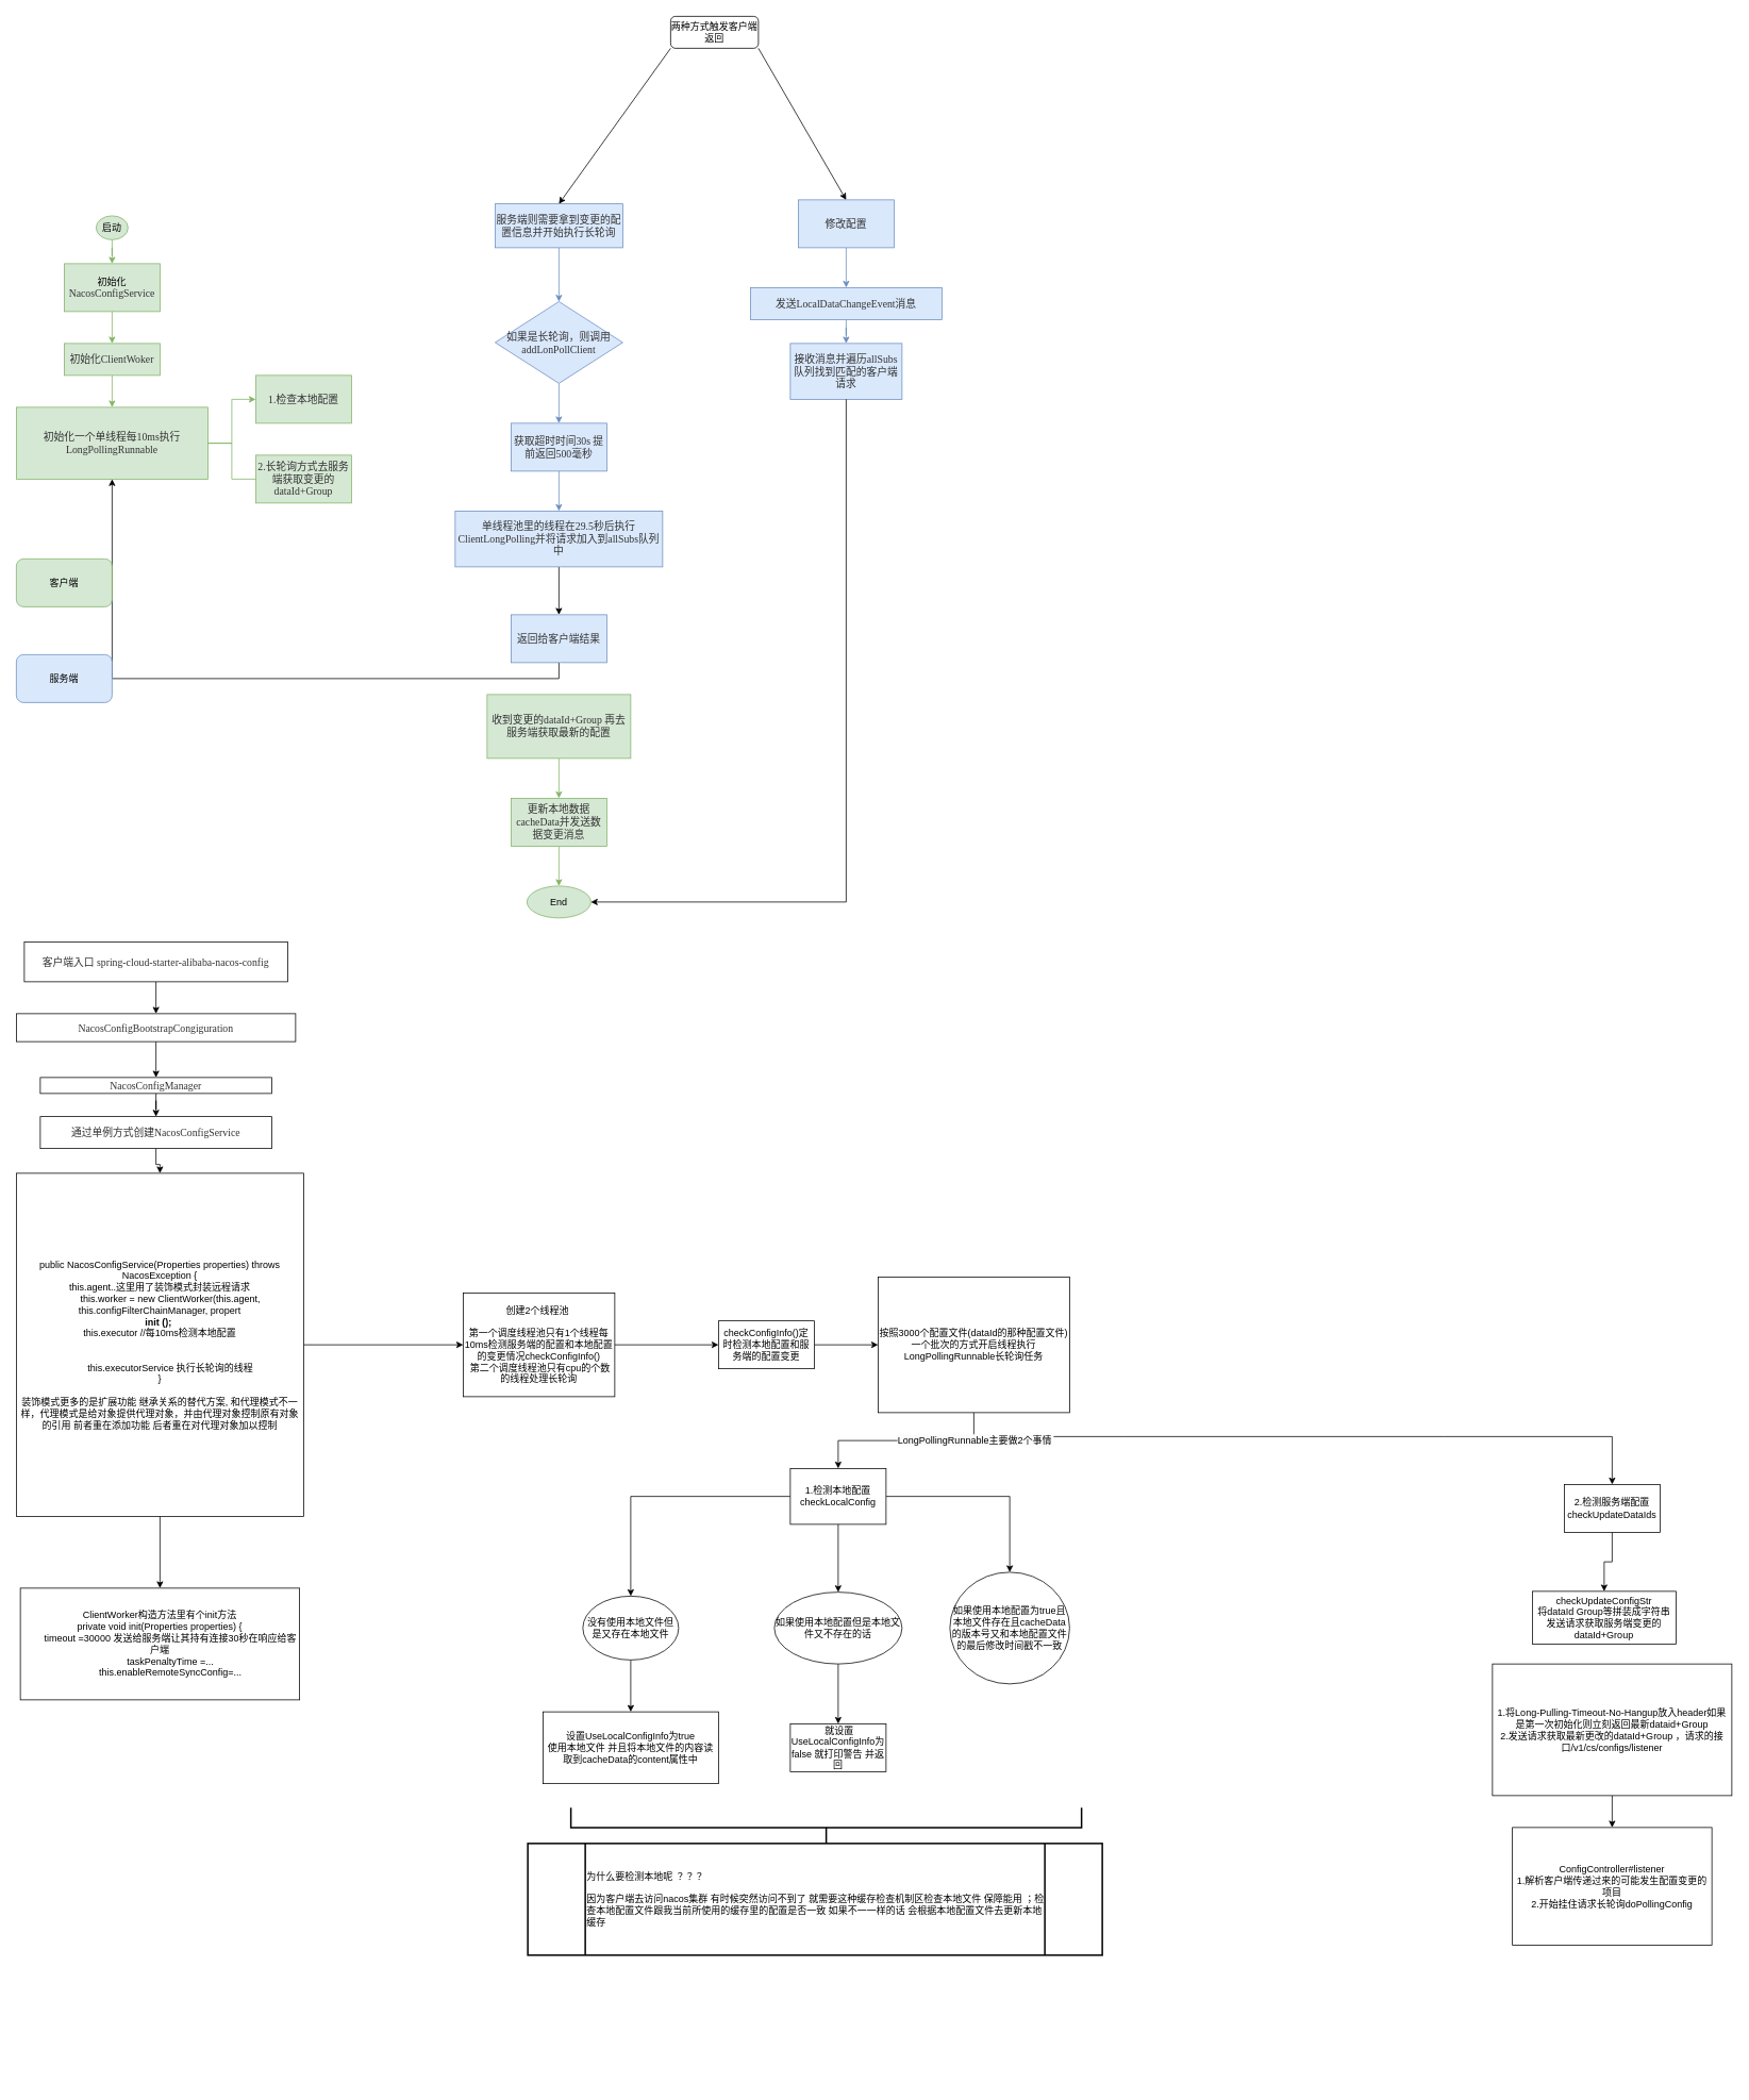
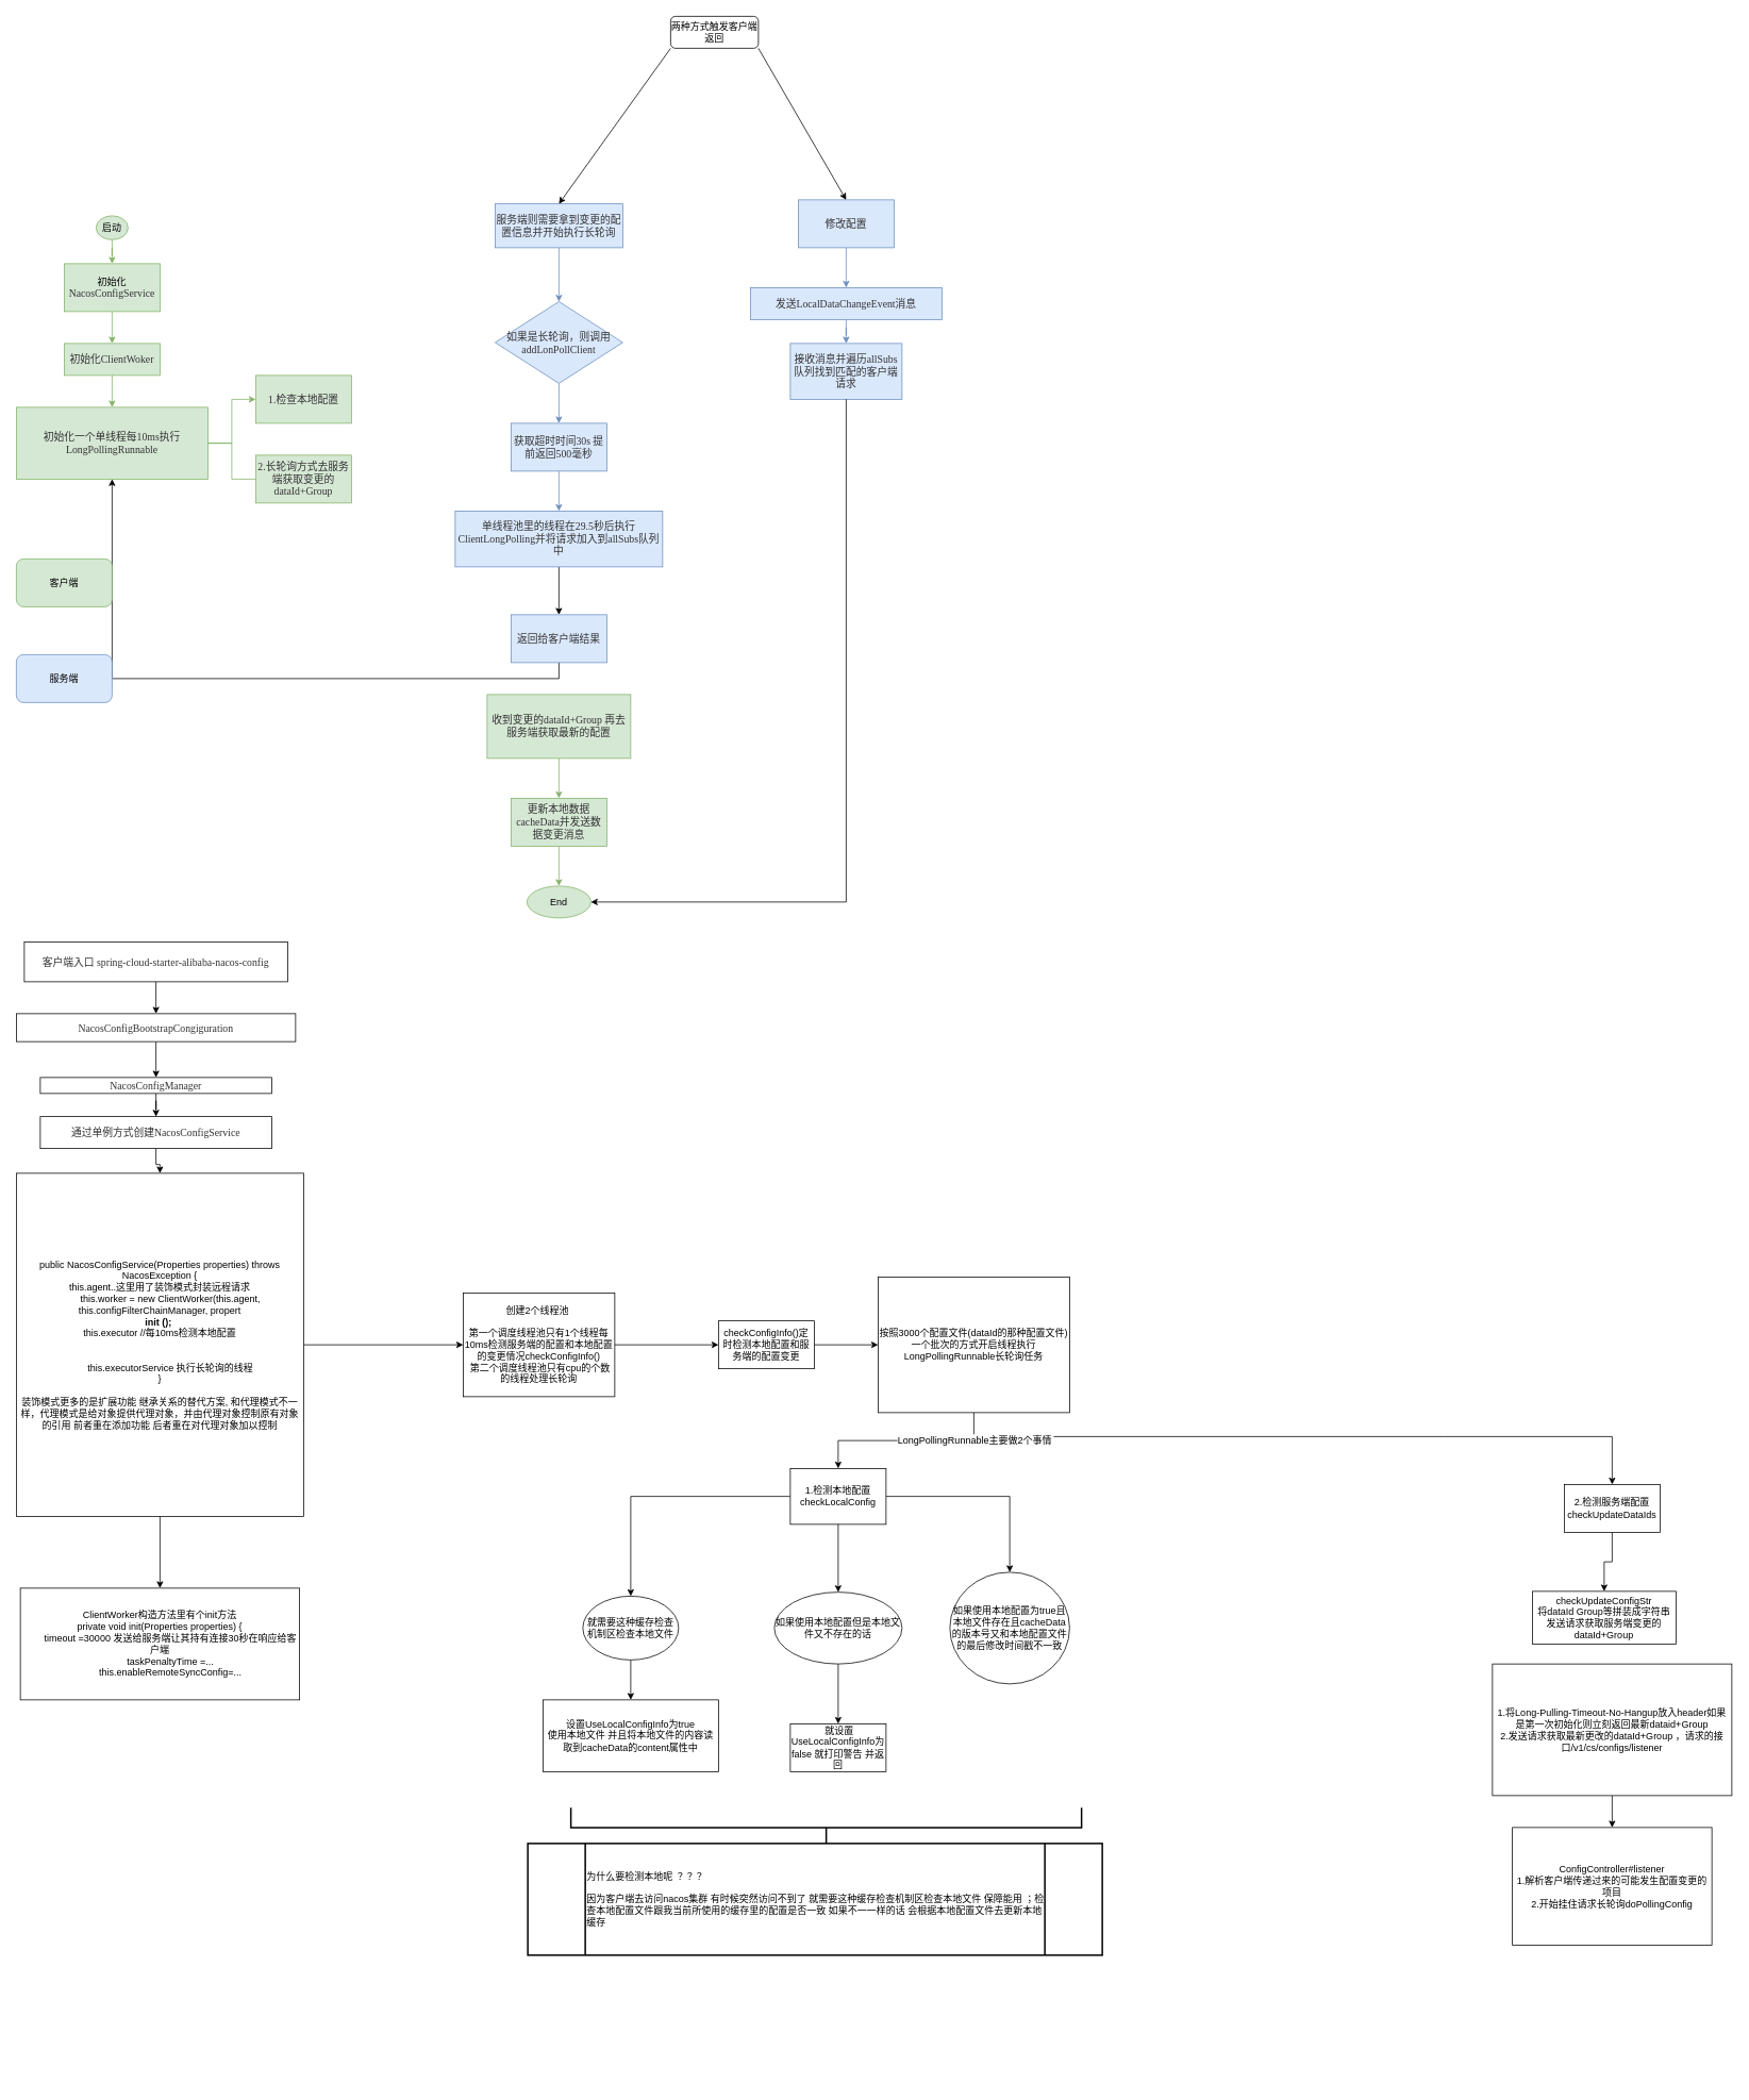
- <mxCell id="66" value="没有使用本地文件但是又存在本地文件" style="ellipse;whiteSpace=wrap;html=1;" vertex="1" parent="1"><mxGeometry x="730" y="2000" width="120" height="80" as="geometry" /></mxCell>
+ <mxCell id="66" value="就需要这种缓存检查机制区检查本地文件" style="ellipse;whiteSpace=wrap;html=1;" vertex="1" parent="1"><mxGeometry x="730" y="2000" width="120" height="80" as="geometry" /></mxCell>
- <mxCell id="67" value="设置UseLocalConfigInfo为true&lt;br&gt;使用本地文件 并且将本地文件的内容读取到cacheData的content属性中" style="whiteSpace=wrap;html=1;" vertex="1" parent="1"><mxGeometry x="680" y="2145" width="220" height="90" as="geometry" /></mxCell>
+ <mxCell id="67" value="设置UseLocalConfigInfo为true&lt;br&gt;使用本地文件 并且将本地文件的内容读取到cacheData的content属性中" style="whiteSpace=wrap;html=1;" vertex="1" parent="1"><mxGeometry x="680" y="2130" width="220" height="90" as="geometry" /></mxCell>
